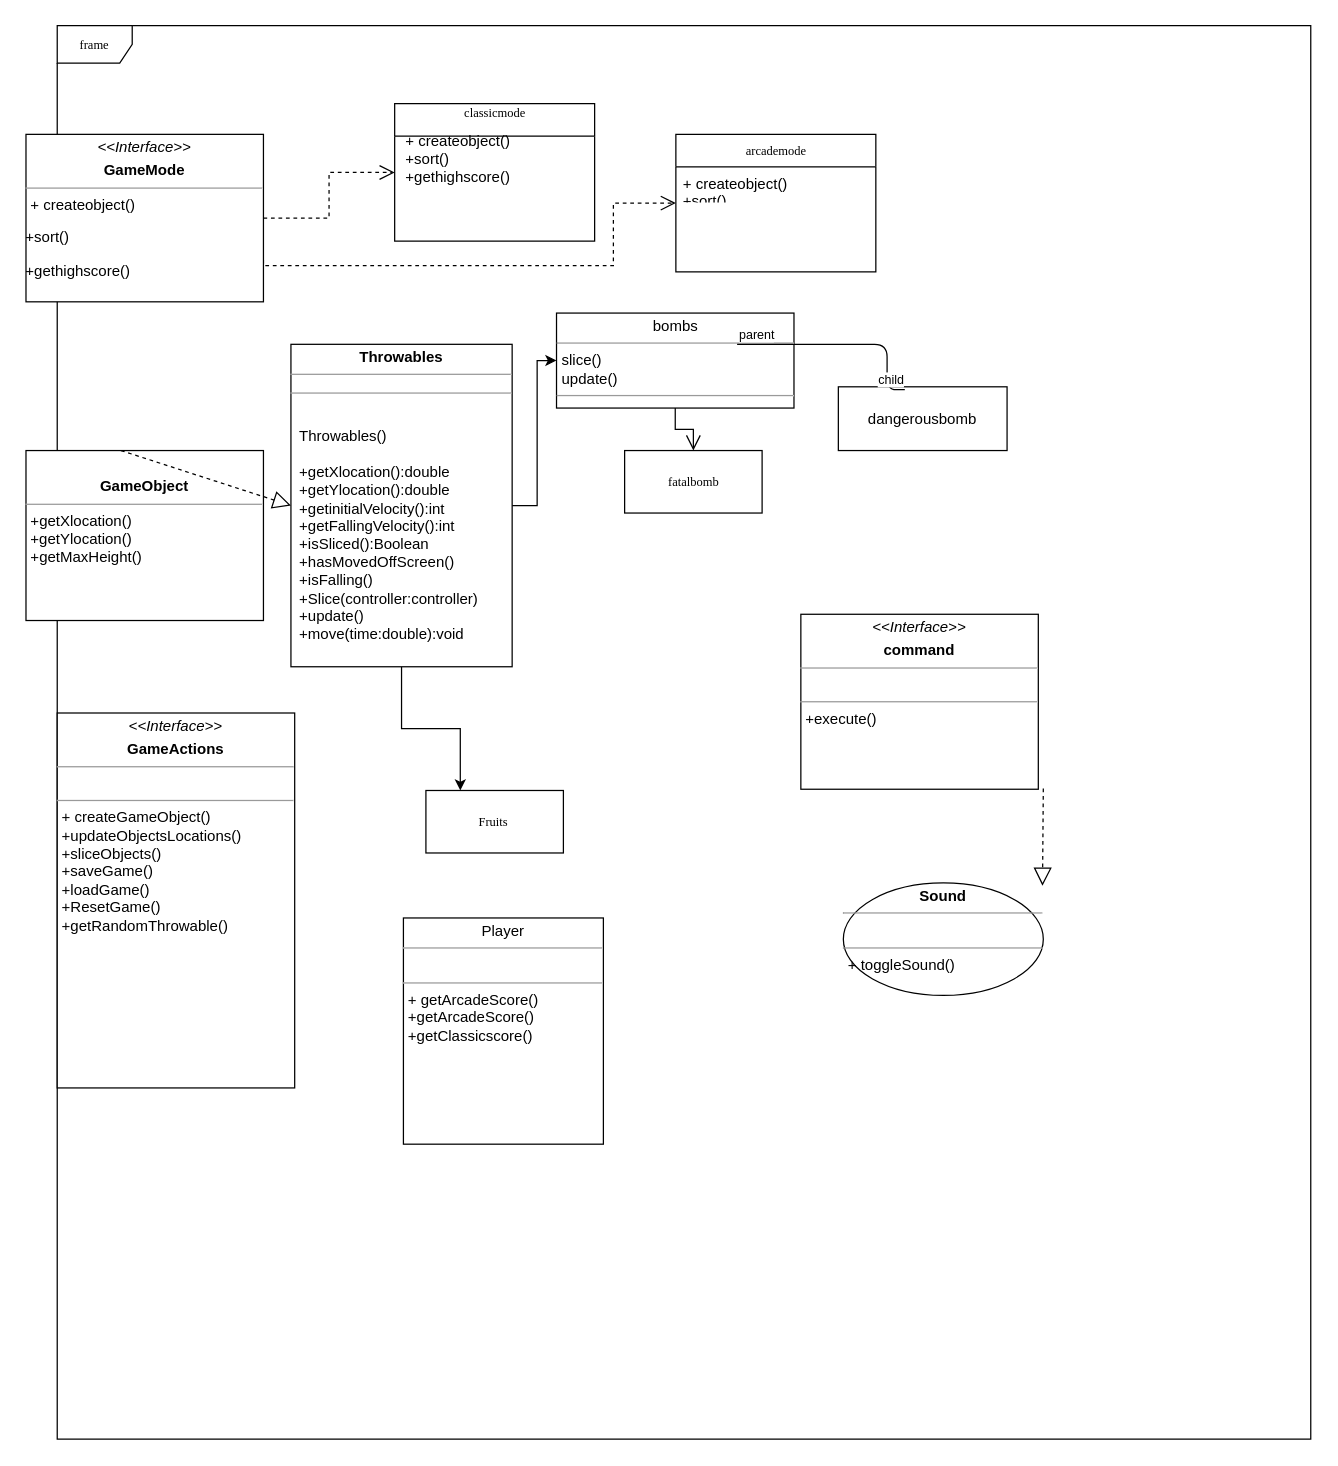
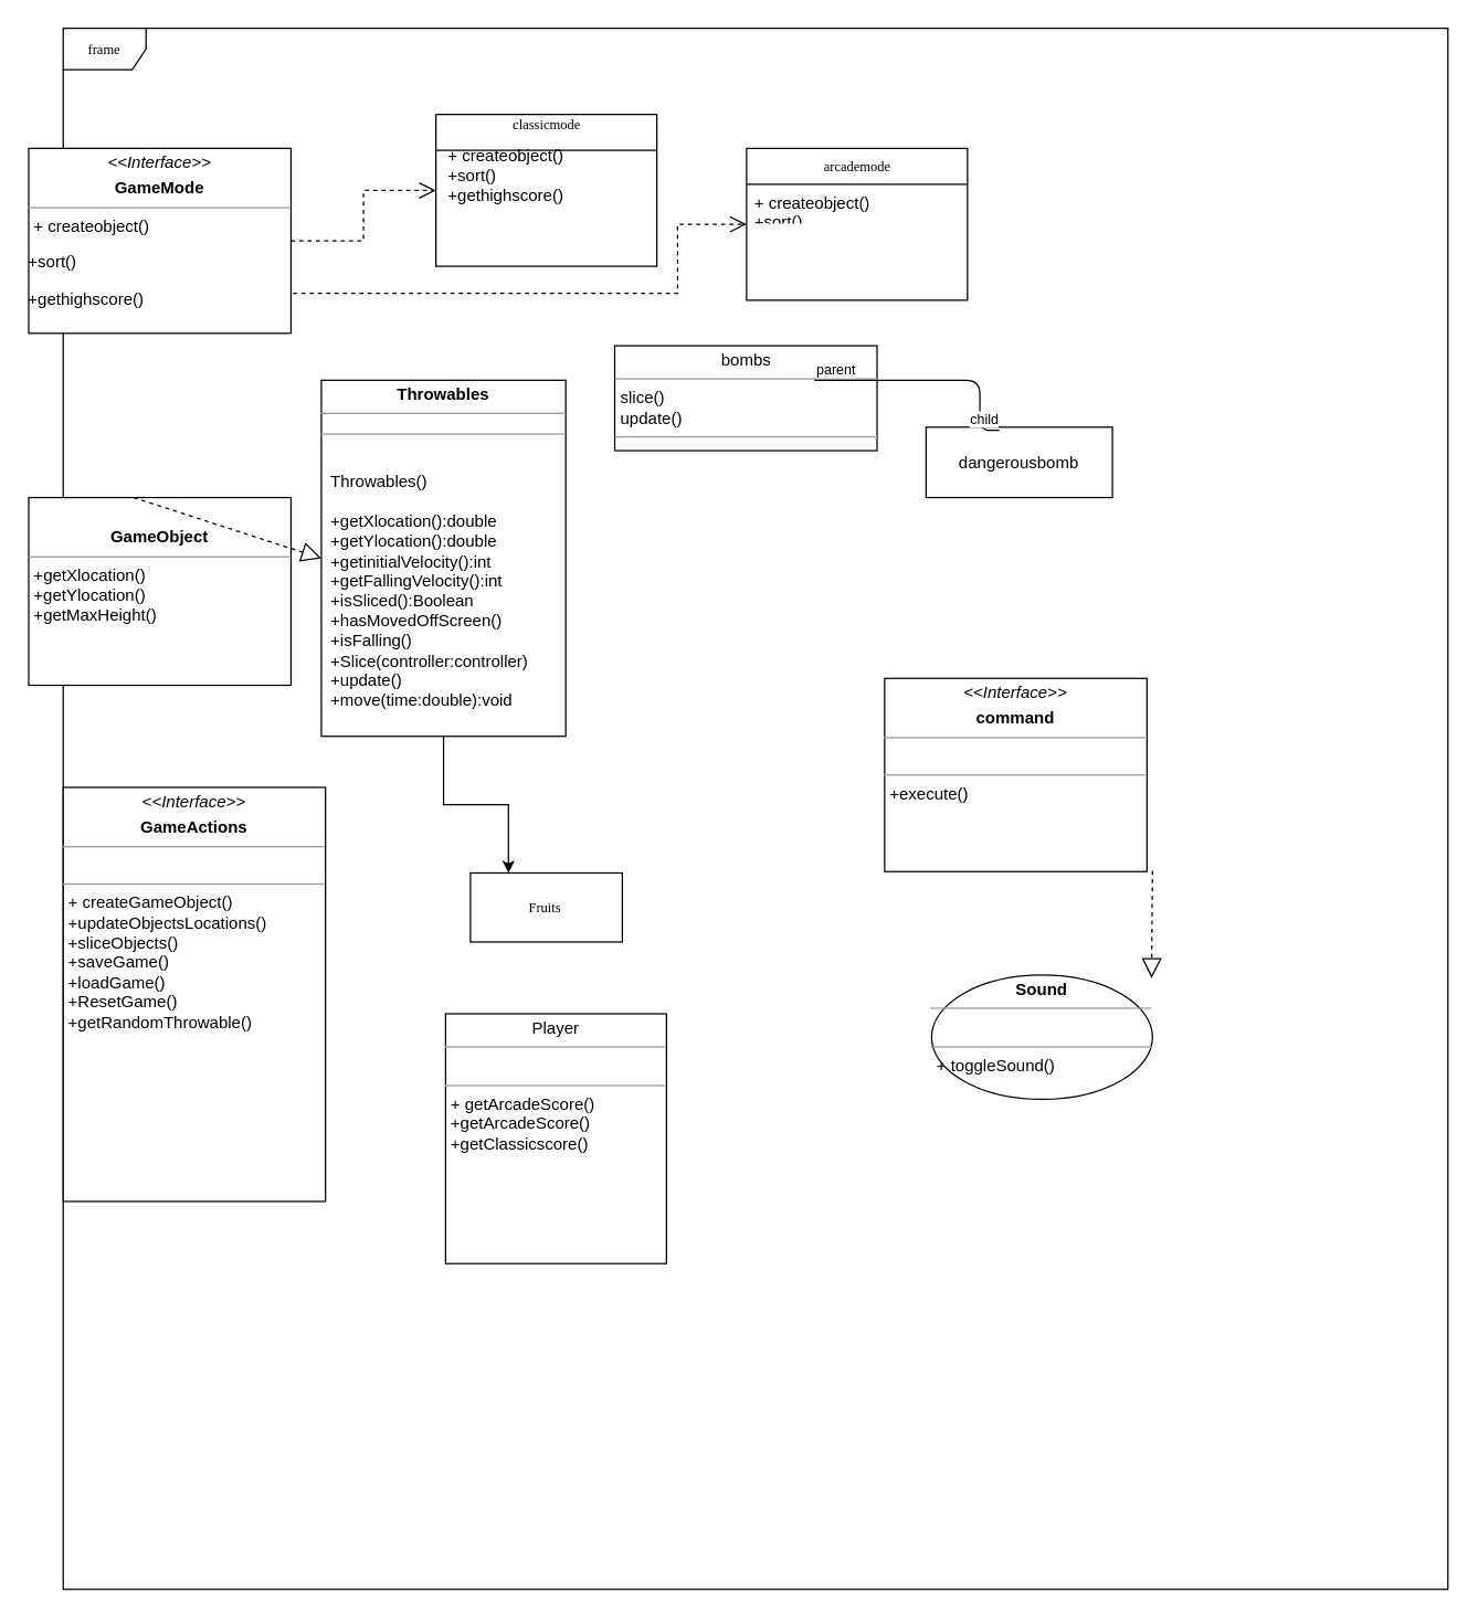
- <mxCell id="7" parent="1" style="edgeStyle=orthogonalEdgeStyle;rounded=0;html=1;labelBackgroundColor=none;startFill=0;endArrow=open;endFill=0;endSize=10;fontFamily=Verdana;fontSize=10;" edge="1" target="9" source="8"><mxGeometry as="geometry" relative="1"><Array as="points" /></mxGeometry></mxCell>
- <mxCell id="22" value="" parent="1" style="edgeStyle=orthogonalEdgeStyle;rounded=0;orthogonalLoop=1;jettySize=auto;html=1;" edge="1" target="8" source="24"><mxGeometry as="geometry" relative="1" /></mxCell>
- <mxCell id="9" value="fatalbomb" parent="1" vertex="1" style="html=1;rounded=0;shadow=0;comic=0;labelBackgroundColor=none;strokeColor=#000000;strokeWidth=1;fillColor=#ffffff;fontFamily=Verdana;fontSize=10;fontColor=#000000;align=center;"><mxGeometry as="geometry" height="50" width="110" y="360" x="499" /></mxCell>
